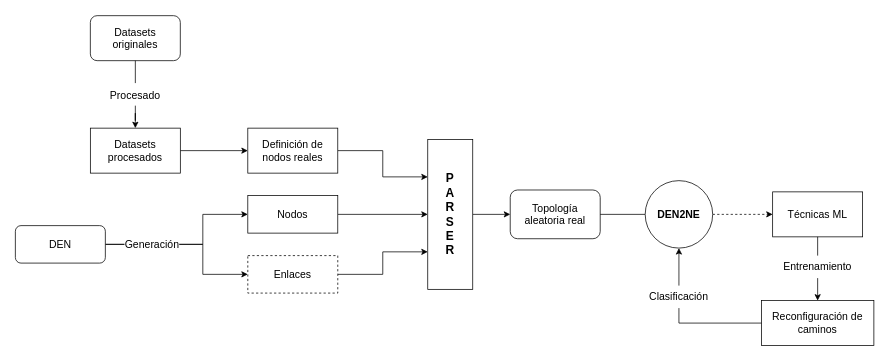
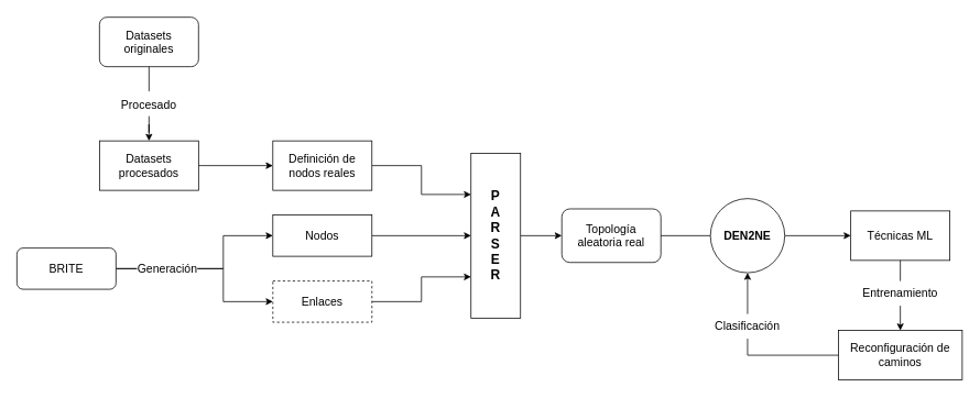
- <mxCell id="18" style="edgeStyle=orthogonalEdgeStyle;rounded=0;orthogonalLoop=1;jettySize=auto;html=1;exitX=1;exitY=0.5;exitDx=0;exitDy=0;entryX=0;entryY=0.5;entryDx=0;entryDy=0;fontSize=16;startArrow=none;dashed=1;" edge="1" parent="1" source="27" target="21"><mxGeometry relative="1" as="geometry" /></mxCell>
+ <mxCell id="18" style="edgeStyle=orthogonalEdgeStyle;rounded=0;orthogonalLoop=1;jettySize=auto;html=1;exitX=1;exitY=0.5;exitDx=0;exitDy=0;entryX=0;entryY=0.5;entryDx=0;entryDy=0;fontSize=16;startArrow=none;" edge="1" parent="1" source="27" target="21"><mxGeometry relative="1" as="geometry" /></mxCell>
- <mxCell id="9" value="&lt;font style=&quot;font-size: 14px;&quot;&gt;DEN&lt;/font&gt;" style="rounded=1;whiteSpace=wrap;html=1;" vertex="1" parent="1"><mxGeometry x="20" y="300" width="120" height="50" as="geometry" /></mxCell>
+ <mxCell id="9" value="&lt;font style=&quot;font-size: 14px;&quot;&gt;BRITE&lt;/font&gt;" style="rounded=1;whiteSpace=wrap;html=1;" vertex="1" parent="1"><mxGeometry x="20" y="300" width="120" height="50" as="geometry" /></mxCell>
